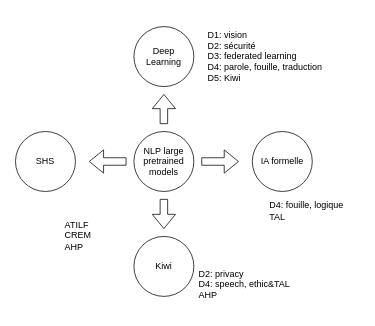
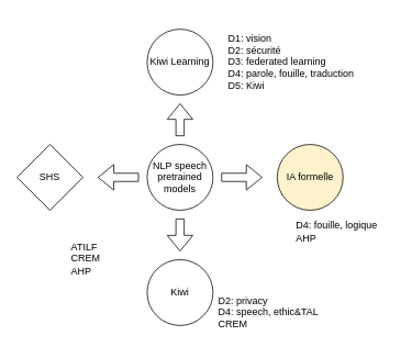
- <mxCell id="3" value="Deep Learning" style="ellipse;whiteSpace=wrap;html=1;aspect=fixed;" vertex="1" parent="1"><mxGeometry x="178" y="35" width="80" height="80" as="geometry" /></mxCell>
+ <mxCell id="3" value="Kiwi Learning" style="ellipse;whiteSpace=wrap;html=1;aspect=fixed;" vertex="1" parent="1"><mxGeometry x="178" y="35" width="80" height="80" as="geometry" /></mxCell>
- <mxCell id="5" value="SHS" style="ellipse;whiteSpace=wrap;html=1;aspect=fixed;" vertex="1" parent="1"><mxGeometry x="20" y="175" width="80" height="80" as="geometry" /></mxCell>
+ <mxCell id="5" value="SHS" style="rhombus;whiteSpace=wrap;html=1;aspect=fixed;" vertex="1" parent="1"><mxGeometry x="20" y="175" width="80" height="80" as="geometry" /></mxCell>
- <mxCell id="2" value="NLP large pretrained models" style="ellipse;whiteSpace=wrap;html=1;aspect=fixed;" vertex="1" parent="1"><mxGeometry x="178" y="175" width="80" height="80" as="geometry" /></mxCell>
+ <mxCell id="2" value="NLP speech pretrained models" style="ellipse;whiteSpace=wrap;html=1;aspect=fixed;" vertex="1" parent="1"><mxGeometry x="178" y="175" width="80" height="80" as="geometry" /></mxCell>
- <mxCell id="6" value="IA formelle" style="ellipse;whiteSpace=wrap;html=1;aspect=fixed;" vertex="1" parent="1"><mxGeometry x="336" y="175" width="80" height="80" as="geometry" /></mxCell>
+ <mxCell id="6" value="IA formelle" style="ellipse;whiteSpace=wrap;html=1;aspect=fixed;fillColor=#fff2cc;" vertex="1" parent="1"><mxGeometry x="336" y="175" width="80" height="80" as="geometry" /></mxCell>
- <mxCell id="12" value="D4: fouille, logique&lt;br&gt;&lt;div align=&quot;left&quot;&gt;TAL&lt;br&gt;&lt;/div&gt;" style="text;html=1;strokeColor=none;fillColor=none;align=center;verticalAlign=middle;whiteSpace=wrap;rounded=0;" vertex="1" parent="1"><mxGeometry x="339" y="247.5" width="139" height="67.5" as="geometry" /></mxCell>
+ <mxCell id="12" value="D4: fouille, logique&lt;br&gt;&lt;div align=&quot;left&quot;&gt;AHP&lt;br&gt;&lt;/div&gt;" style="text;html=1;strokeColor=none;fillColor=none;align=center;verticalAlign=middle;whiteSpace=wrap;rounded=0;" vertex="1" parent="1"><mxGeometry x="339" y="247.5" width="139" height="67.5" as="geometry" /></mxCell>
- <mxCell id="13" value="&lt;div align=&quot;left&quot;&gt;D2: privacy&lt;/div&gt;&lt;div&gt;D4: speech, ethic&amp;amp;TAL&lt;br&gt;&lt;/div&gt;&lt;div align=&quot;left&quot;&gt;AHP&lt;br&gt;&lt;/div&gt;" style="text;html=1;strokeColor=none;fillColor=none;align=center;verticalAlign=middle;whiteSpace=wrap;rounded=0;" vertex="1" parent="1"><mxGeometry x="256" y="345" width="139" height="67.5" as="geometry" /></mxCell>
+ <mxCell id="13" value="&lt;div align=&quot;left&quot;&gt;D2: privacy&lt;/div&gt;&lt;div&gt;D4: speech, ethic&amp;amp;TAL&lt;br&gt;&lt;/div&gt;&lt;div align=&quot;left&quot;&gt;CREM&lt;br&gt;&lt;/div&gt;" style="text;html=1;strokeColor=none;fillColor=none;align=center;verticalAlign=middle;whiteSpace=wrap;rounded=0;" vertex="1" parent="1"><mxGeometry x="256" y="345" width="139" height="67.5" as="geometry" /></mxCell>
